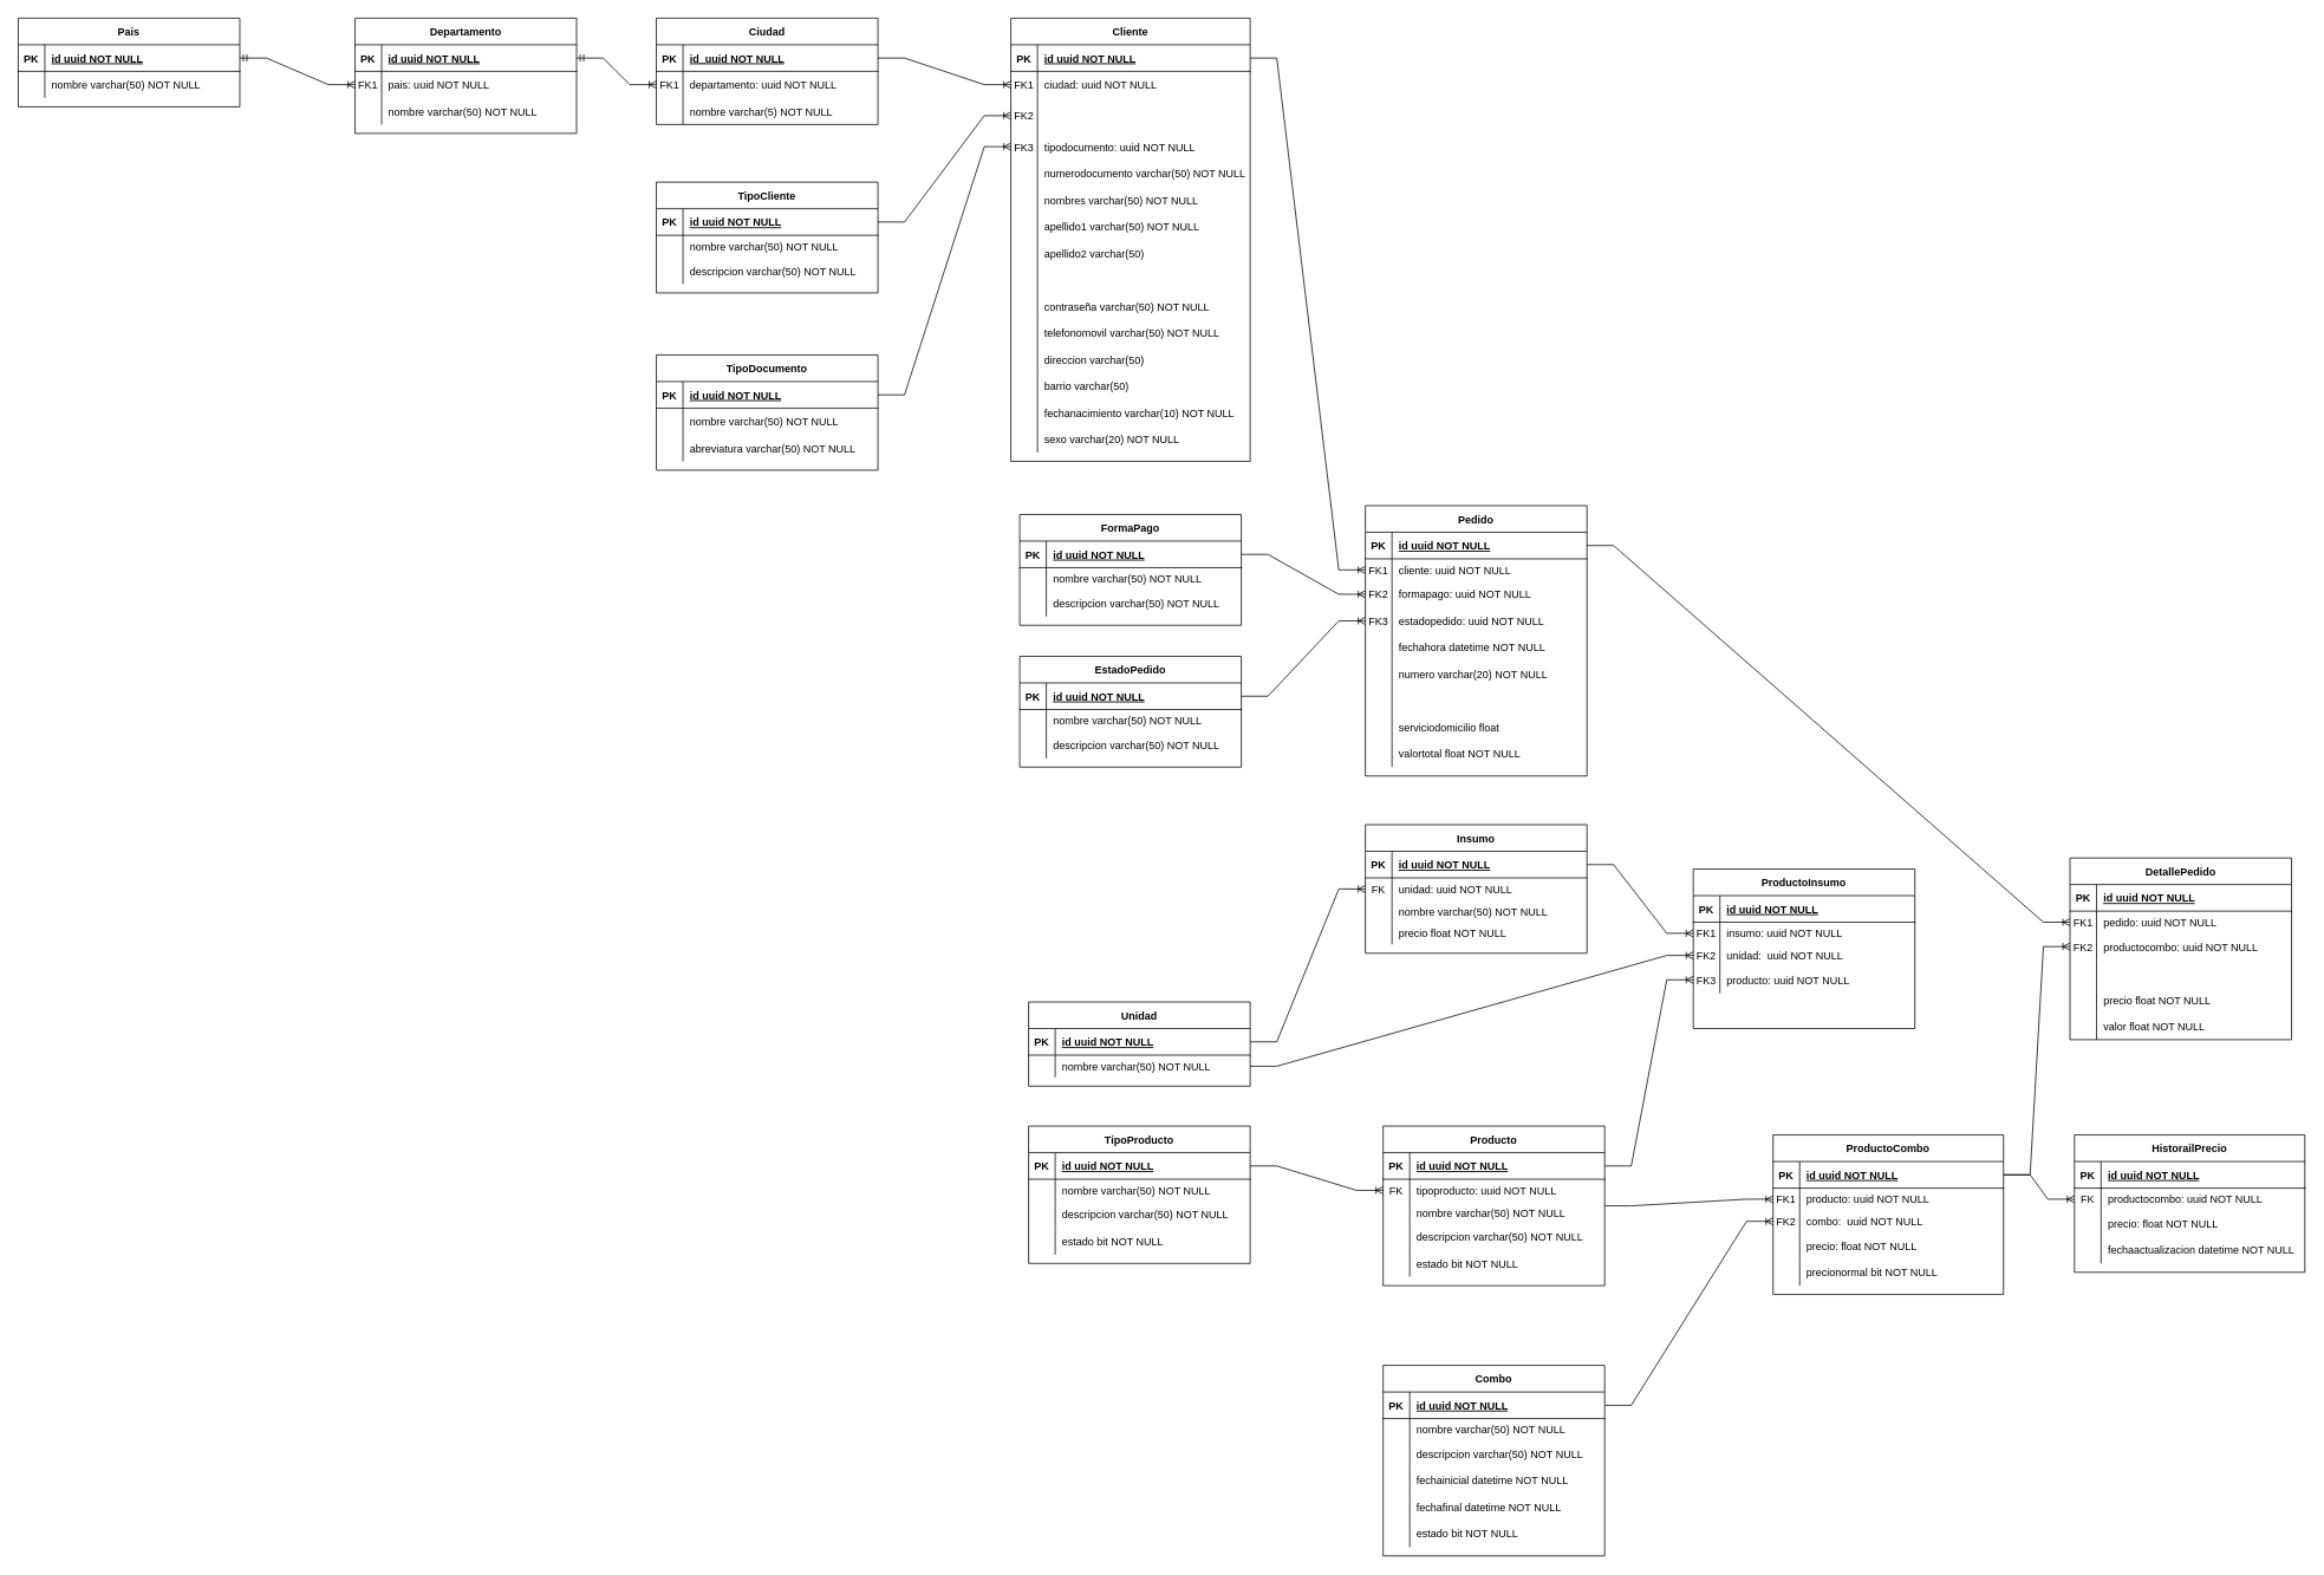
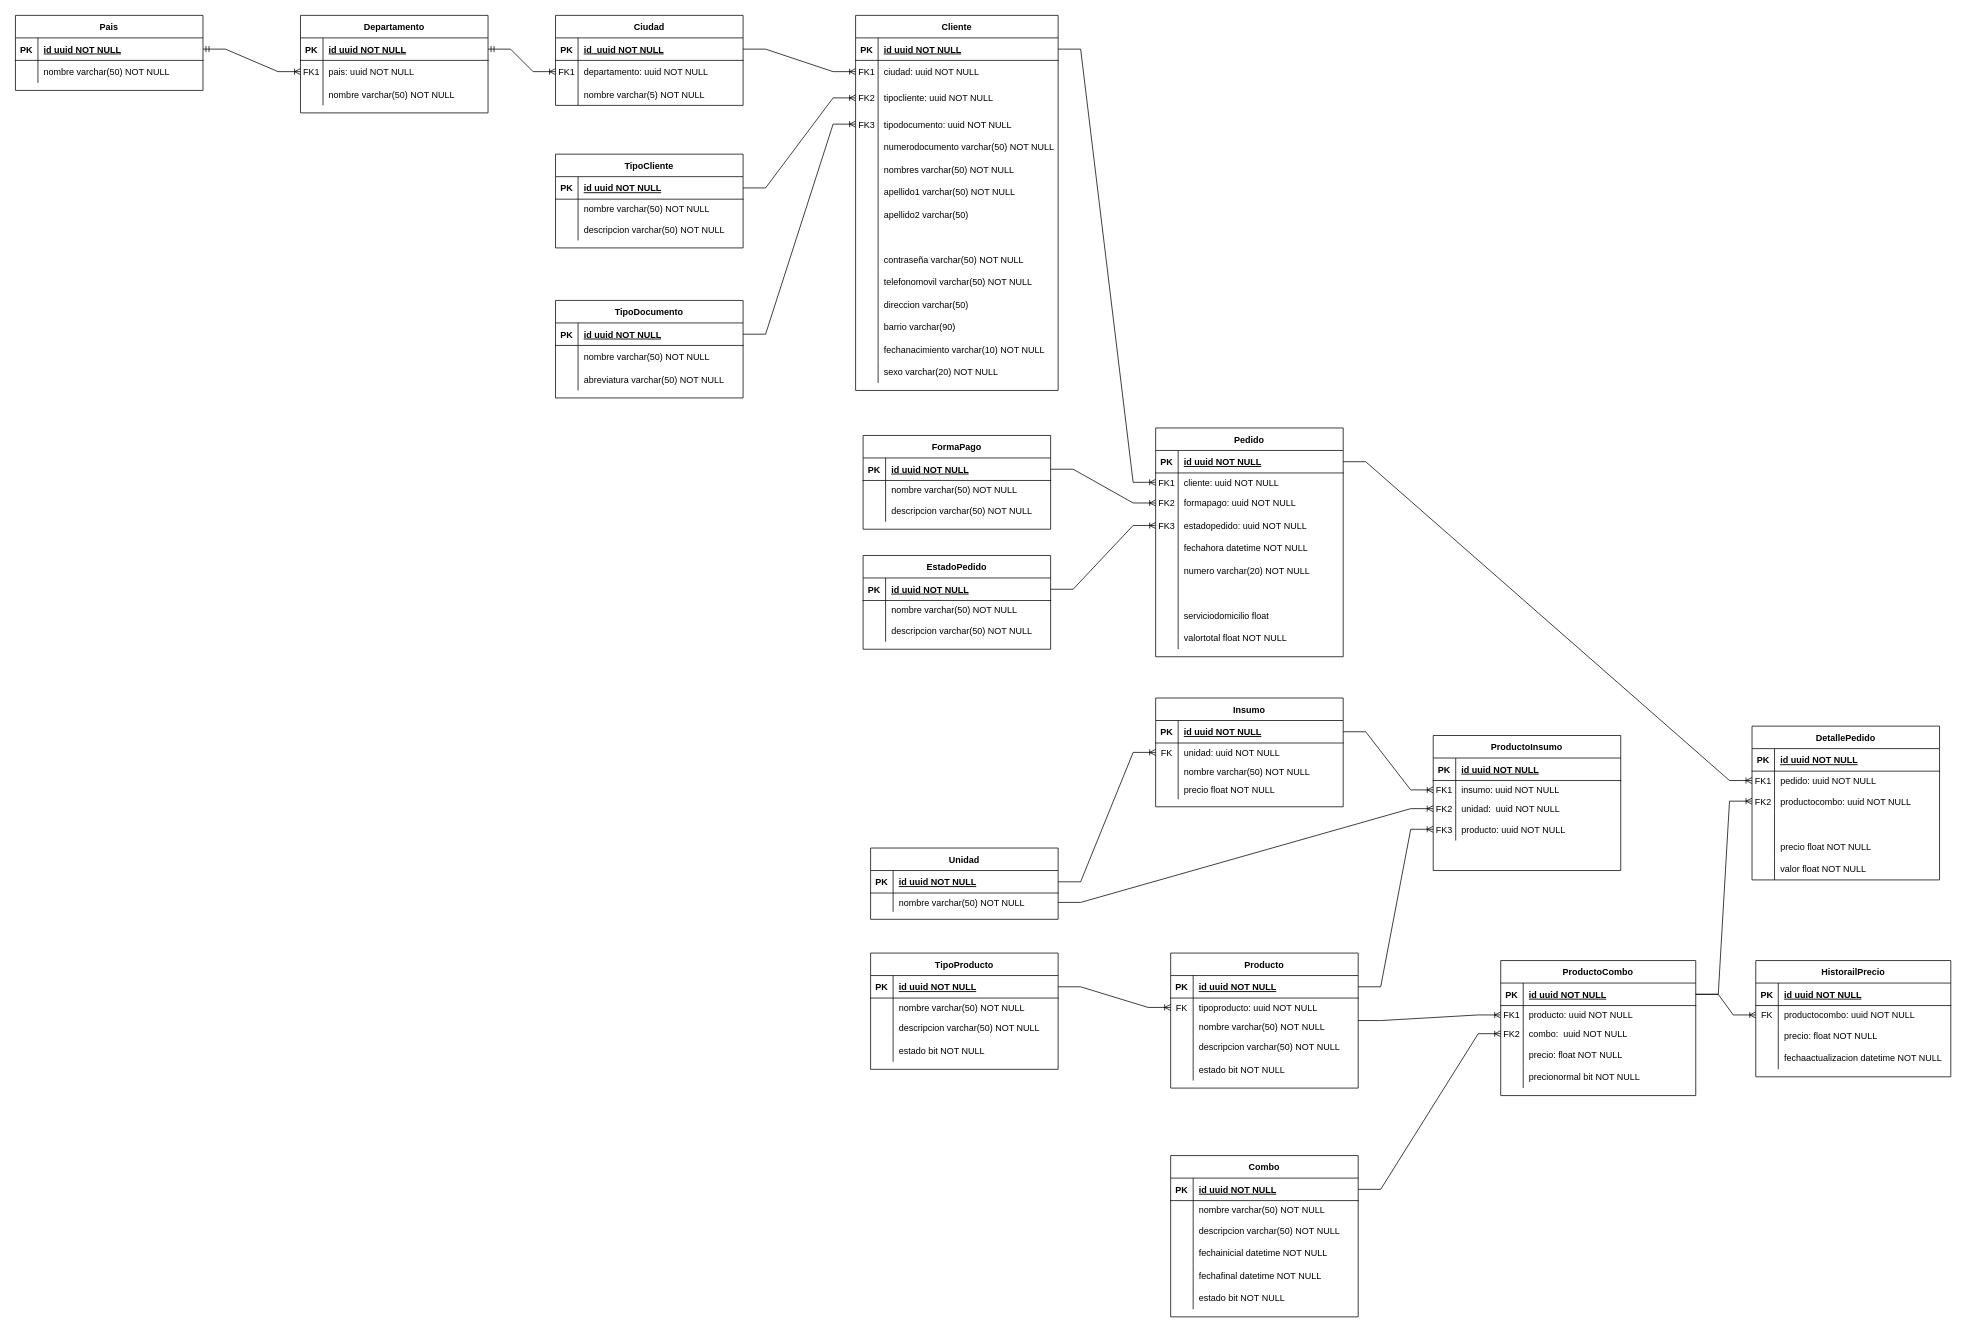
+ <mxCell id="60" value="tipocliente: uuid NOT NULL" style="shape=partialRectangle;overflow=hidden;connectable=0;fillColor=none;top=0;left=0;bottom=0;right=0;align=left;spacingLeft=6;" vertex="1" parent="58"><mxGeometry x="30" width="240" height="40" as="geometry"><mxRectangle width="240" height="40" as="alternateBounds" /></mxGeometry></mxCell>
- <mxCell id="89" value="barrio varchar(50) " style="shape=partialRectangle;overflow=hidden;connectable=0;fillColor=none;top=0;left=0;bottom=0;right=0;align=left;spacingLeft=6;" vertex="1" parent="87"><mxGeometry x="30" width="240" height="30" as="geometry"><mxRectangle width="240" height="30" as="alternateBounds" /></mxGeometry></mxCell>
+ <mxCell id="89" value="barrio varchar(90) " style="shape=partialRectangle;overflow=hidden;connectable=0;fillColor=none;top=0;left=0;bottom=0;right=0;align=left;spacingLeft=6;" vertex="1" parent="87"><mxGeometry x="30" width="240" height="30" as="geometry"><mxRectangle width="240" height="30" as="alternateBounds" /></mxGeometry></mxCell>
